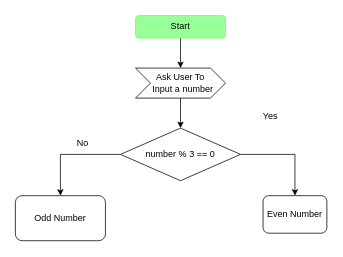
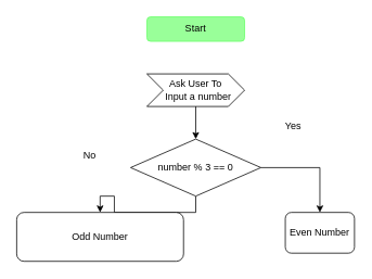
- <mxCell id="2" value="" style="edgeStyle=orthogonalEdgeStyle;rounded=0;orthogonalLoop=1;jettySize=auto;html=1;" edge="1" parent="1" source="3" target="13"><mxGeometry relative="1" as="geometry" /></mxCell>
- <mxCell id="8" value="Odd Number" style="rounded=1;whiteSpace=wrap;html=1;strokeColor=#000000;fillColor=#FFFFFF;" parent="1" vertex="1"><mxGeometry x="20" y="260" width="120" height="60" as="geometry" /></mxCell>
+ <mxCell id="8" value="Odd Number" style="rounded=1;whiteSpace=wrap;html=1;strokeColor=#000000;fillColor=#FFFFFF;" parent="1" vertex="1"><mxGeometry x="20" y="260" width="205" height="60" as="geometry" /></mxCell>
